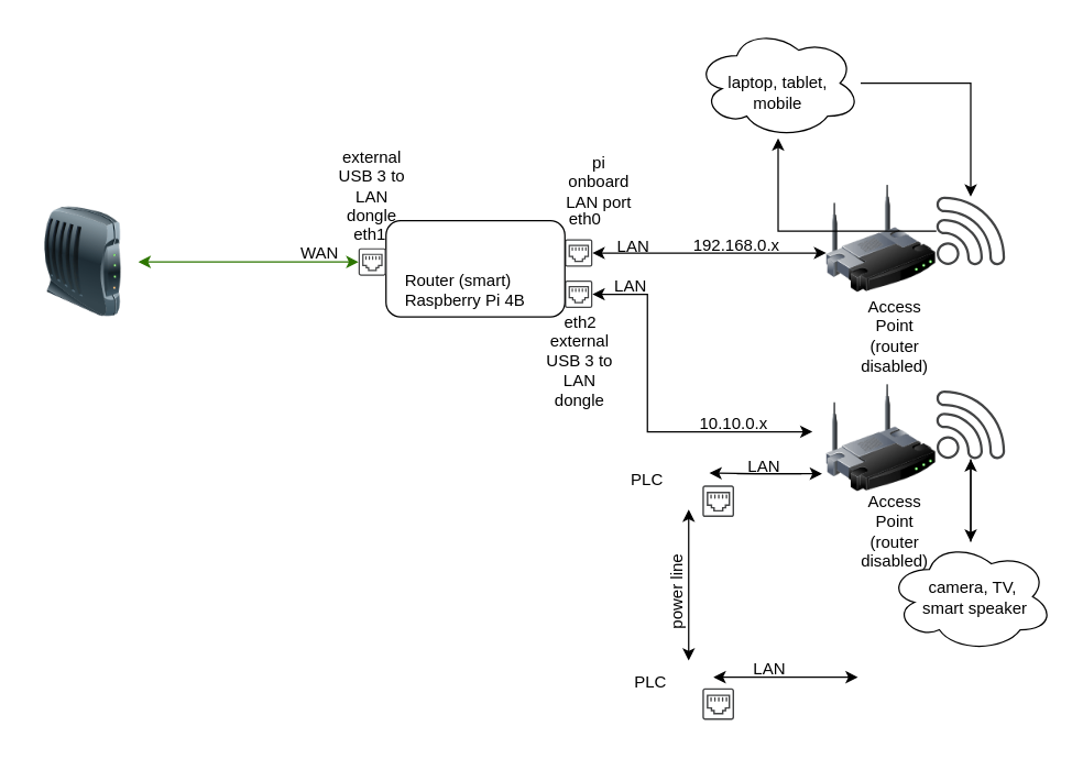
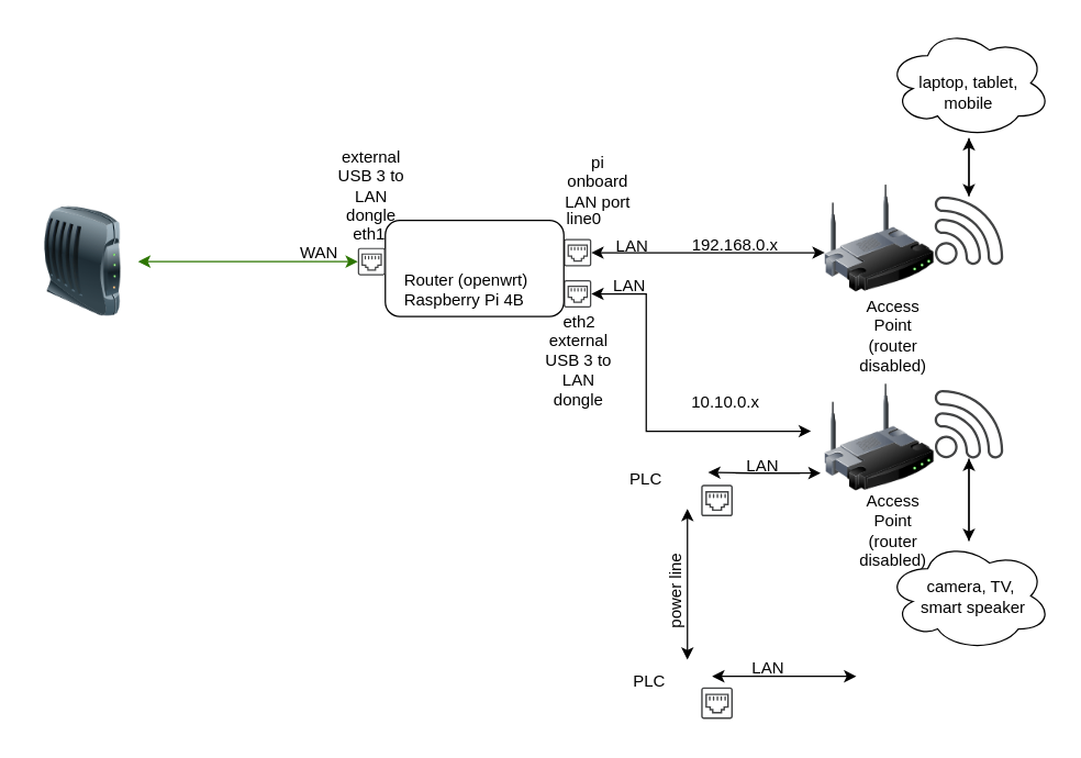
- <mxCell id="41" value="&lt;div&gt;&lt;br&gt;&lt;/div&gt;&lt;div&gt;laptop, tablet,&lt;/div&gt;&lt;div&gt;mobile&lt;br&gt;&lt;/div&gt;" style="ellipse;shape=cloud;whiteSpace=wrap;html=1;" vertex="1" parent="1"><mxGeometry x="505" y="20" width="120" height="80" as="geometry" /></mxCell>
+ <mxCell id="41" value="&lt;div&gt;&lt;br&gt;&lt;/div&gt;&lt;div&gt;laptop, tablet,&lt;/div&gt;&lt;div&gt;mobile&lt;br&gt;&lt;/div&gt;" style="ellipse;shape=cloud;whiteSpace=wrap;html=1;" vertex="1" parent="1"><mxGeometry x="645" y="20" width="120" height="80" as="geometry" /></mxCell>
- <mxCell id="14" value="eth0" style="text;html=1;strokeColor=none;fillColor=none;align=center;verticalAlign=middle;whiteSpace=wrap;rounded=0;" parent="12" vertex="1"><mxGeometry x="-15" y="-25" width="60" height="30" as="geometry" /></mxCell>
+ <mxCell id="14" value="line0" style="text;html=1;strokeColor=none;fillColor=none;align=center;verticalAlign=middle;whiteSpace=wrap;rounded=0;" parent="12" vertex="1"><mxGeometry x="-15" y="-25" width="60" height="30" as="geometry" /></mxCell>
- <mxCell id="34" value="&lt;div&gt;Router (smart)&lt;/div&gt;&lt;div&gt;Raspberry Pi 4B&lt;/div&gt;" style="text;whiteSpace=wrap;html=1;" parent="31" vertex="1"><mxGeometry x="11.993" y="30" width="116.667" height="20" as="geometry" /></mxCell>
+ <mxCell id="34" value="&lt;div&gt;Router (openwrt)&lt;/div&gt;&lt;div&gt;Raspberry Pi 4B&lt;/div&gt;" style="text;whiteSpace=wrap;html=1;" parent="31" vertex="1"><mxGeometry x="11.993" y="30" width="116.667" height="20" as="geometry" /></mxCell>
- <mxCell id="29" value="10.10.0.x" style="text;html=1;strokeColor=none;fillColor=none;align=center;verticalAlign=middle;whiteSpace=wrap;rounded=0;" vertex="1" parent="5"><mxGeometry x="63" y="176" width="130" height="30" as="geometry" /></mxCell>
+ <mxCell id="29" value="10.10.0.x" style="text;html=1;strokeColor=none;fillColor=none;align=center;verticalAlign=middle;whiteSpace=wrap;rounded=0;" vertex="1" parent="5"><mxGeometry x="58" y="161" width="130" height="30" as="geometry" /></mxCell>
